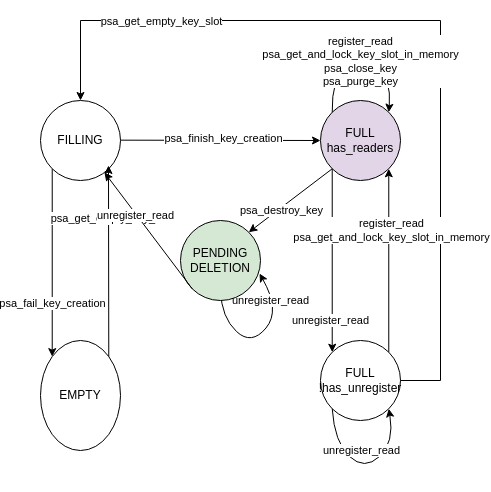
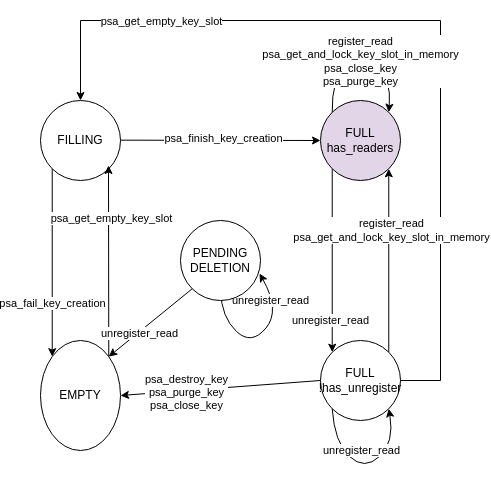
- <mxCell id="22" value="" style="endArrow=classic;html=1;rounded=0;entryX=1;entryY=0;entryDx=0;entryDy=0;exitX=0;exitY=1;exitDx=0;exitDy=0;" parent="1" source="13" target="14" edge="1"><mxGeometry width="50" height="50" relative="1" as="geometry"><mxPoint x="180" y="200" as="sourcePoint" /><mxPoint x="230" y="150" as="targetPoint" /></mxGeometry></mxCell>
- <mxCell id="23" value="psa_destroy_key" style="edgeLabel;html=1;align=center;verticalAlign=middle;resizable=0;points=[];" parent="22" vertex="1" connectable="0"><mxGeometry x="0.487" y="-1" relative="1" as="geometry"><mxPoint x="11" y="-5" as="offset" /></mxGeometry></mxCell>
- <mxCell id="24" value="&lt;div&gt;unregister_read&lt;/div&gt;" style="endArrow=classic;html=1;rounded=0;exitX=0;exitY=1;exitDx=0;exitDy=0;" parent="1" source="14" target="11" edge="1"><mxGeometry x="0.277" y="1" width="50" height="50" relative="1" as="geometry"><mxPoint x="260" y="300" as="sourcePoint" /><mxPoint x="310" y="250" as="targetPoint" /><mxPoint as="offset" /></mxGeometry></mxCell>
+ <mxCell id="24" value="&lt;div&gt;unregister_read&lt;/div&gt;" style="endArrow=classic;html=1;rounded=0;exitX=0;exitY=1;exitDx=0;exitDy=0;entryX=1;entryY=0;entryDx=0;entryDy=0;" parent="1" source="14" target="8" edge="1"><mxGeometry x="0.277" y="1" width="50" height="50" relative="1" as="geometry"><mxPoint x="260" y="300" as="sourcePoint" /><mxPoint x="310" y="250" as="targetPoint" /><mxPoint as="offset" /></mxGeometry></mxCell>
- <mxCell id="14" value="&lt;div&gt;PENDING&lt;/div&gt;&lt;div&gt;DELETION&lt;br&gt;&lt;/div&gt;" style="ellipse;whiteSpace=wrap;html=1;aspect=fixed;fillColor=#d5e8d4;" parent="1" vertex="1"><mxGeometry x="160" y="220" width="80" height="80" as="geometry" /></mxCell>
+ <mxCell id="14" value="&lt;div&gt;PENDING&lt;/div&gt;&lt;div&gt;DELETION&lt;br&gt;&lt;/div&gt;" style="ellipse;whiteSpace=wrap;html=1;aspect=fixed;" parent="1" vertex="1"><mxGeometry x="160" y="220" width="80" height="80" as="geometry" /></mxCell>
+ <mxCell id="25" value="" style="endArrow=classic;html=1;rounded=0;exitX=0;exitY=0.5;exitDx=0;exitDy=0;entryX=1;entryY=0.5;entryDx=0;entryDy=0;" parent="1" source="12" target="8" edge="1"><mxGeometry width="50" height="50" relative="1" as="geometry"><mxPoint x="172" y="290" as="sourcePoint" /><mxPoint x="80" y="340" as="targetPoint" /></mxGeometry></mxCell>
+ <mxCell id="26" value="&lt;div&gt;psa_destroy_key&lt;/div&gt;&lt;div&gt;psa_purge_key&lt;/div&gt;&lt;div&gt;psa_close_key&lt;br&gt;&lt;/div&gt;" style="edgeLabel;html=1;align=center;verticalAlign=middle;resizable=0;points=[];" parent="25" vertex="1" connectable="0"><mxGeometry x="0.487" y="-1" relative="1" as="geometry"><mxPoint x="14" y="1" as="offset" /></mxGeometry></mxCell>
